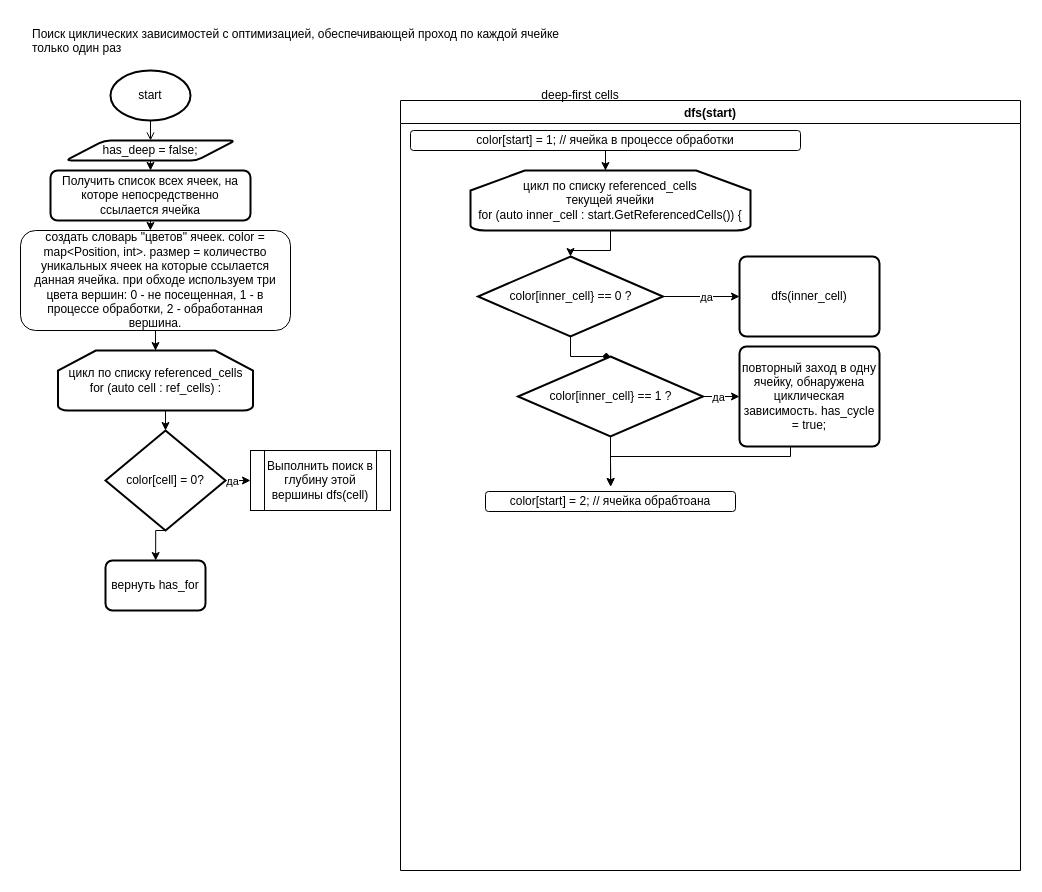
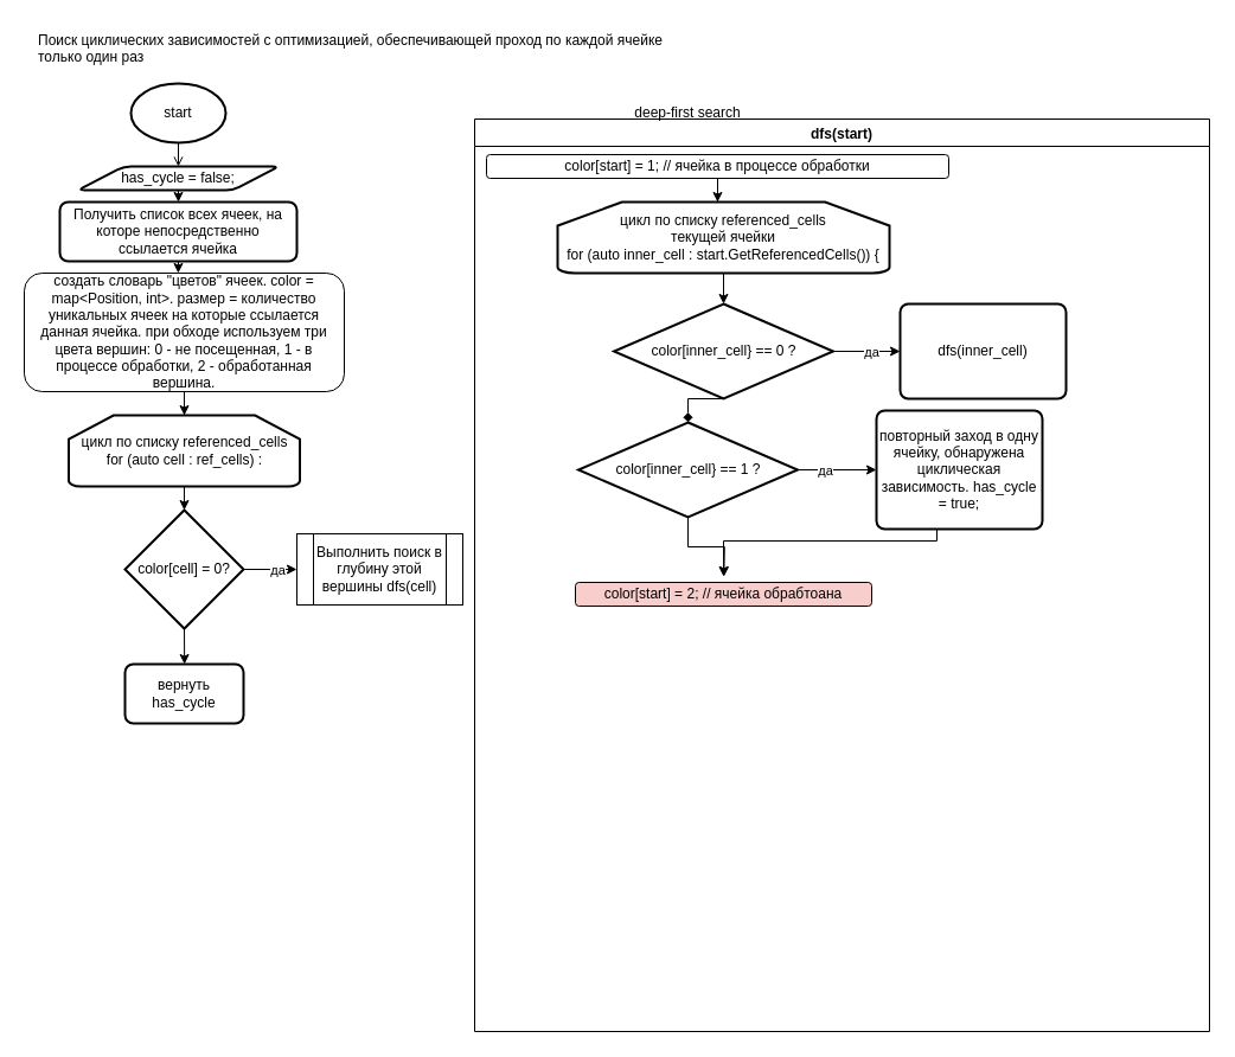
- <mxCell id="33" value="deep-first cells" style="text;html=1;strokeColor=none;fillColor=none;align=center;verticalAlign=middle;whiteSpace=wrap;rounded=0;" parent="1" vertex="1"><mxGeometry x="520" y="80" width="120" height="30" as="geometry" /></mxCell>
+ <mxCell id="33" value="deep-first search" style="text;html=1;strokeColor=none;fillColor=none;align=center;verticalAlign=middle;whiteSpace=wrap;rounded=0;" parent="1" vertex="1"><mxGeometry x="520" y="80" width="120" height="30" as="geometry" /></mxCell>
- <mxCell id="6" value="has_deep = false;" style="shape=parallelogram;html=1;strokeWidth=2;perimeter=parallelogramPerimeter;whiteSpace=wrap;rounded=1;arcSize=12;size=0.23;" parent="1" vertex="1"><mxGeometry x="65" y="140" width="170" height="20" as="geometry" /></mxCell>
+ <mxCell id="6" value="has_cycle = false;" style="shape=parallelogram;html=1;strokeWidth=2;perimeter=parallelogramPerimeter;whiteSpace=wrap;rounded=1;arcSize=12;size=0.23;" parent="1" vertex="1"><mxGeometry x="65" y="140" width="170" height="20" as="geometry" /></mxCell>
- <mxCell id="27" value="color[inner_cell} == 0 ?" style="strokeWidth=2;html=1;shape=mxgraph.flowchart.decision;whiteSpace=wrap;" parent="18" vertex="1"><mxGeometry x="77.5" y="156" width="185" height="80" as="geometry" /></mxCell>
+ <mxCell id="27" value="color[inner_cell} == 0 ?" style="strokeWidth=2;html=1;shape=mxgraph.flowchart.decision;whiteSpace=wrap;" parent="18" vertex="1"><mxGeometry x="117.5" y="156" width="185" height="80" as="geometry" /></mxCell>
- <mxCell id="32" value="dfs(inner_cell)" style="rounded=1;whiteSpace=wrap;html=1;absoluteArcSize=1;arcSize=14;strokeWidth=2;" parent="18" vertex="1"><mxGeometry x="339" y="156" width="140" height="80" as="geometry" /></mxCell>
+ <mxCell id="32" value="dfs(inner_cell)" style="rounded=1;whiteSpace=wrap;html=1;absoluteArcSize=1;arcSize=14;strokeWidth=2;" parent="18" vertex="1"><mxGeometry x="359" y="156" width="140" height="80" as="geometry" /></mxCell>
- <mxCell id="30" value="color[inner_cell} == 1 ?" style="strokeWidth=2;html=1;shape=mxgraph.flowchart.decision;whiteSpace=wrap;" parent="18" vertex="1"><mxGeometry x="117.5" y="256" width="185" height="80" as="geometry" /></mxCell>
+ <mxCell id="30" value="color[inner_cell} == 1 ?" style="strokeWidth=2;html=1;shape=mxgraph.flowchart.decision;whiteSpace=wrap;" parent="18" vertex="1"><mxGeometry x="87.5" y="256" width="185" height="80" as="geometry" /></mxCell>
- <mxCell id="14" value="color[cell] = 0?" style="strokeWidth=2;html=1;shape=mxgraph.flowchart.decision;whiteSpace=wrap;" parent="1" vertex="1"><mxGeometry x="105" y="430" width="120" height="100" as="geometry" /></mxCell>
+ <mxCell id="14" value="color[cell] = 0?" style="strokeWidth=2;html=1;shape=mxgraph.flowchart.decision;whiteSpace=wrap;" parent="1" vertex="1"><mxGeometry x="105" y="430" width="100" height="100" as="geometry" /></mxCell>
- <mxCell id="23" value="color[start] = 2; // ячейка обрабтоана" style="rounded=1;whiteSpace=wrap;html=1;" parent="18" vertex="1"><mxGeometry x="85" y="391" width="250" height="20" as="geometry" /></mxCell>
+ <mxCell id="23" value="color[start] = 2; // ячейка обрабтоана" style="rounded=1;whiteSpace=wrap;html=1;fillColor=#f8cecc;" parent="18" vertex="1"><mxGeometry x="85" y="391" width="250" height="20" as="geometry" /></mxCell>
- <mxCell id="36" value="вернуть has_for" style="rounded=1;whiteSpace=wrap;html=1;absoluteArcSize=1;arcSize=14;strokeWidth=2;" parent="1" vertex="1"><mxGeometry x="105" y="560" width="100" height="50" as="geometry" /></mxCell>
+ <mxCell id="36" value="вернуть has_cycle" style="rounded=1;whiteSpace=wrap;html=1;absoluteArcSize=1;arcSize=14;strokeWidth=2;" parent="1" vertex="1"><mxGeometry x="105" y="560" width="100" height="50" as="geometry" /></mxCell>
